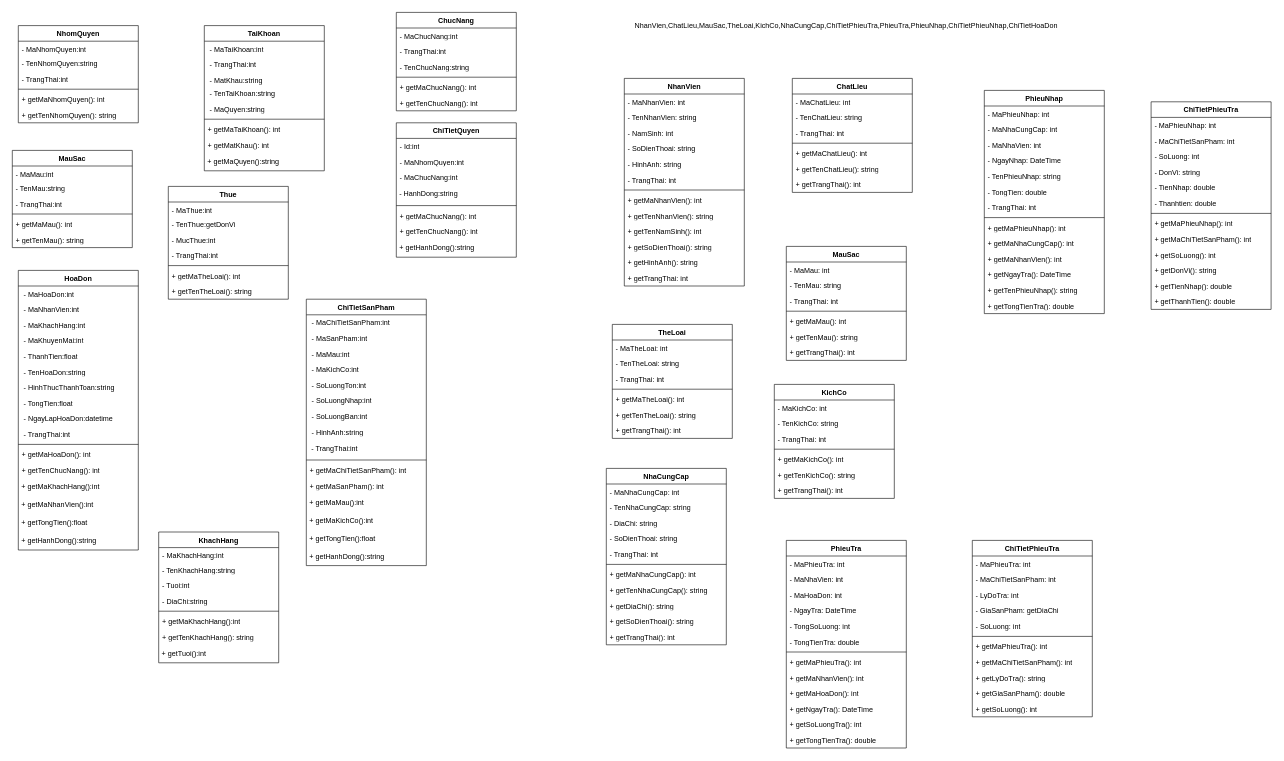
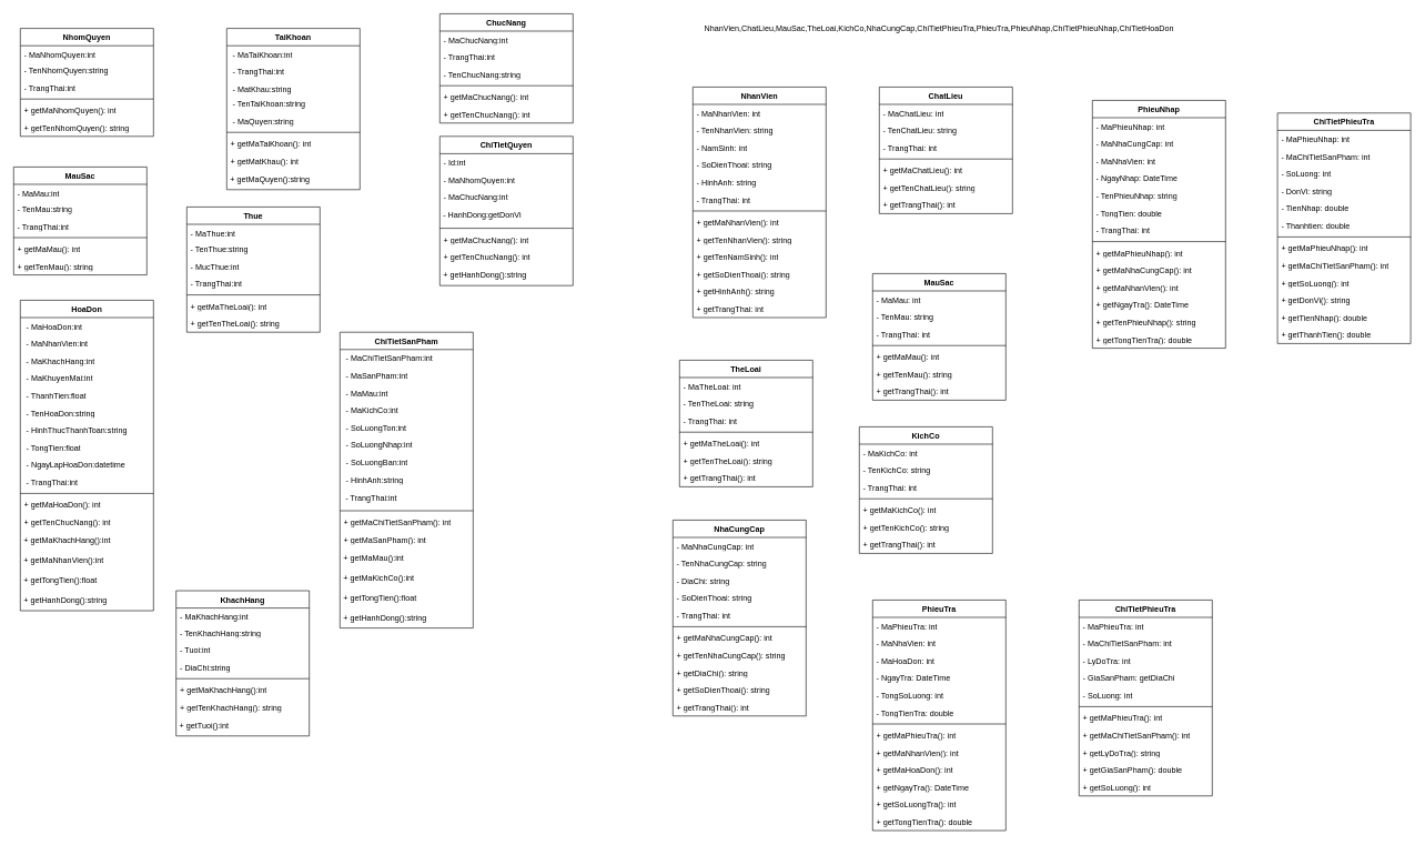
- <mxCell id="20" value="&amp;nbsp;- HanhDong:string" style="text;html=1;strokeColor=none;fillColor=none;align=left;verticalAlign=middle;whiteSpace=wrap;rounded=0;" parent="16" vertex="1"><mxGeometry y="104" width="200" height="30" as="geometry" /></mxCell>
+ <mxCell id="20" value="&amp;nbsp;- HanhDong:getDonVi" style="text;html=1;strokeColor=none;fillColor=none;align=left;verticalAlign=middle;whiteSpace=wrap;rounded=0;" parent="16" vertex="1"><mxGeometry y="104" width="200" height="30" as="geometry" /></mxCell>
- <mxCell id="58" value="- TenThue:getDonVi" style="text;strokeColor=none;fillColor=none;align=left;verticalAlign=top;spacingLeft=4;spacingRight=4;overflow=hidden;rotatable=0;points=[[0,0.5],[1,0.5]];portConstraint=eastwest;whiteSpace=wrap;html=1;" vertex="1" parent="56"><mxGeometry y="50" width="200" height="26" as="geometry" /></mxCell>
+ <mxCell id="58" value="- TenThue:string" style="text;strokeColor=none;fillColor=none;align=left;verticalAlign=top;spacingLeft=4;spacingRight=4;overflow=hidden;rotatable=0;points=[[0,0.5],[1,0.5]];portConstraint=eastwest;whiteSpace=wrap;html=1;" vertex="1" parent="56"><mxGeometry y="50" width="200" height="26" as="geometry" /></mxCell>
